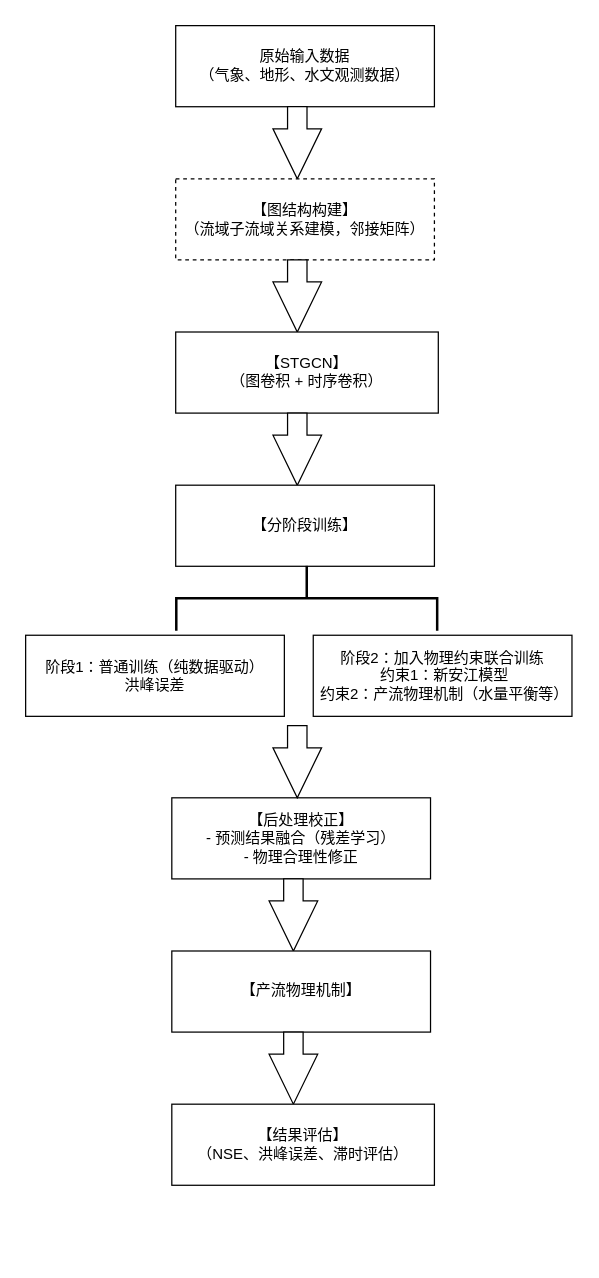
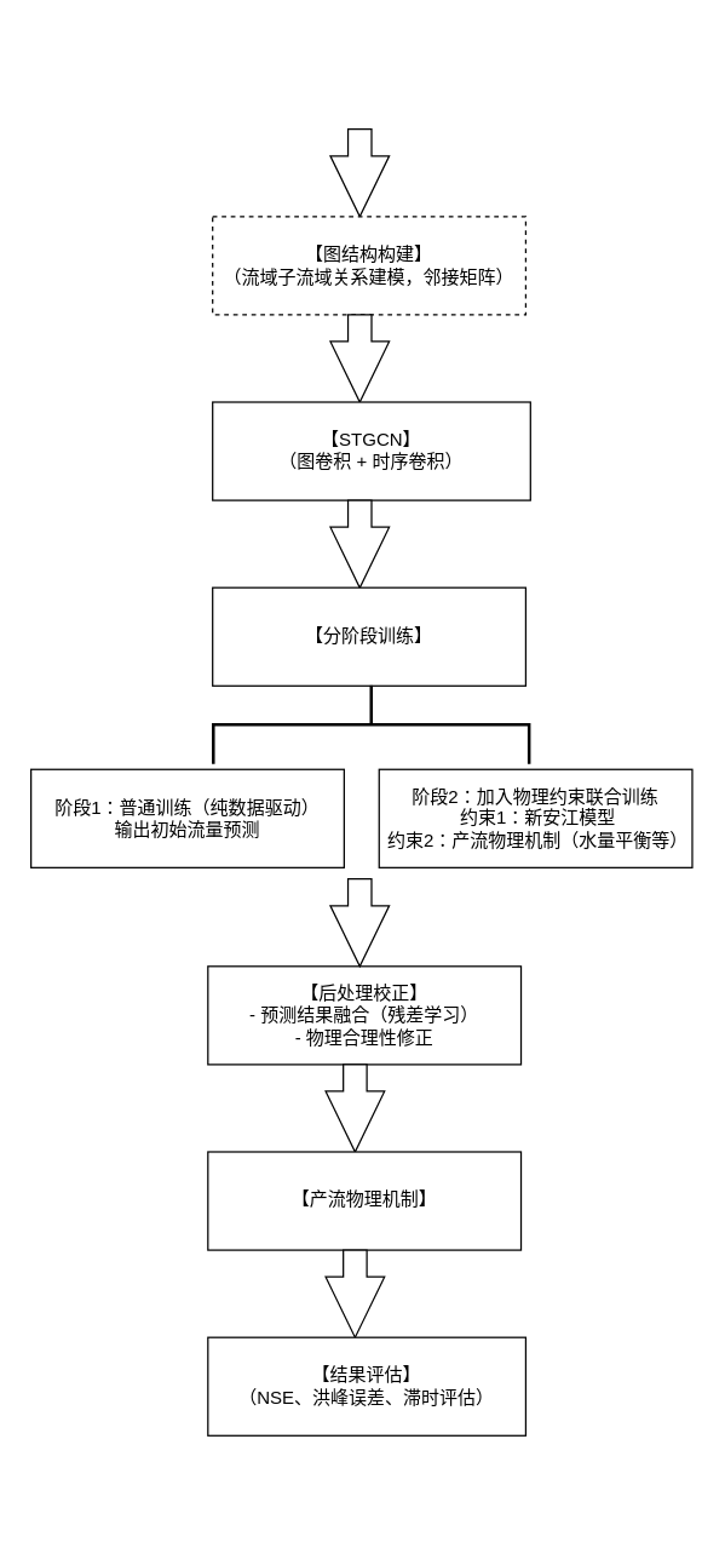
- <mxCell id="3" value="原始输入数据&lt;div&gt;（气象、地形、水文观测数据）&lt;/div&gt;" style="rounded=0;whiteSpace=wrap;html=1;" parent="2" vertex="1"><mxGeometry width="206.889" height="64.853" as="geometry" /></mxCell>
- <mxCell id="19" value="阶段1：普通训练（纯数据驱动）&lt;div&gt;洪峰误差&lt;/div&gt;" style="rounded=0;whiteSpace=wrap;html=1;" parent="2" vertex="1"><mxGeometry x="-120" y="487.5" width="206.889" height="64.853" as="geometry" /></mxCell>
+ <mxCell id="19" value="阶段1：普通训练（纯数据驱动）&lt;div&gt;输出初始流量预测&lt;/div&gt;" style="rounded=0;whiteSpace=wrap;html=1;" parent="2" vertex="1"><mxGeometry x="-120" y="487.5" width="206.889" height="64.853" as="geometry" /></mxCell>
